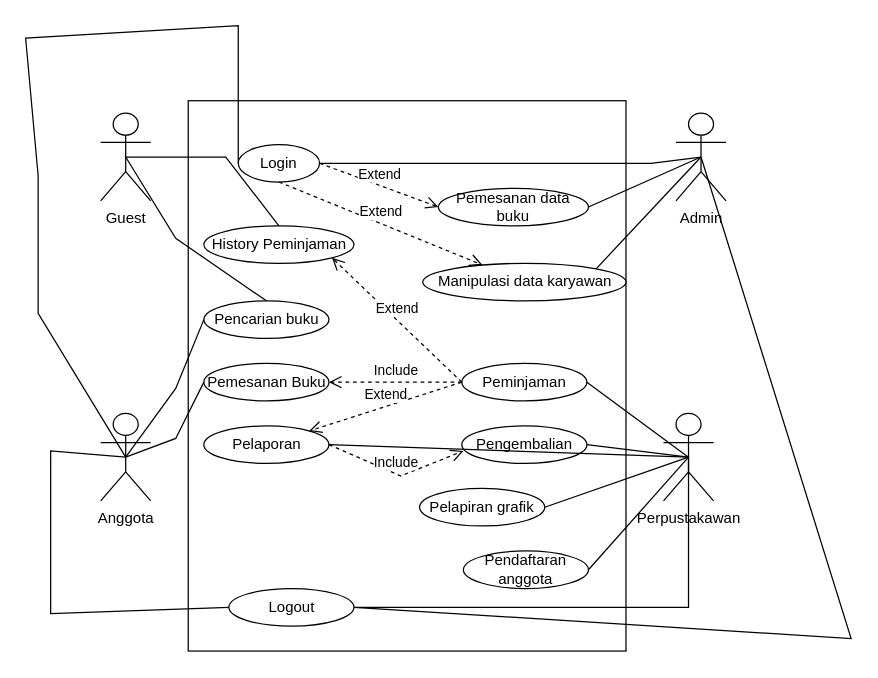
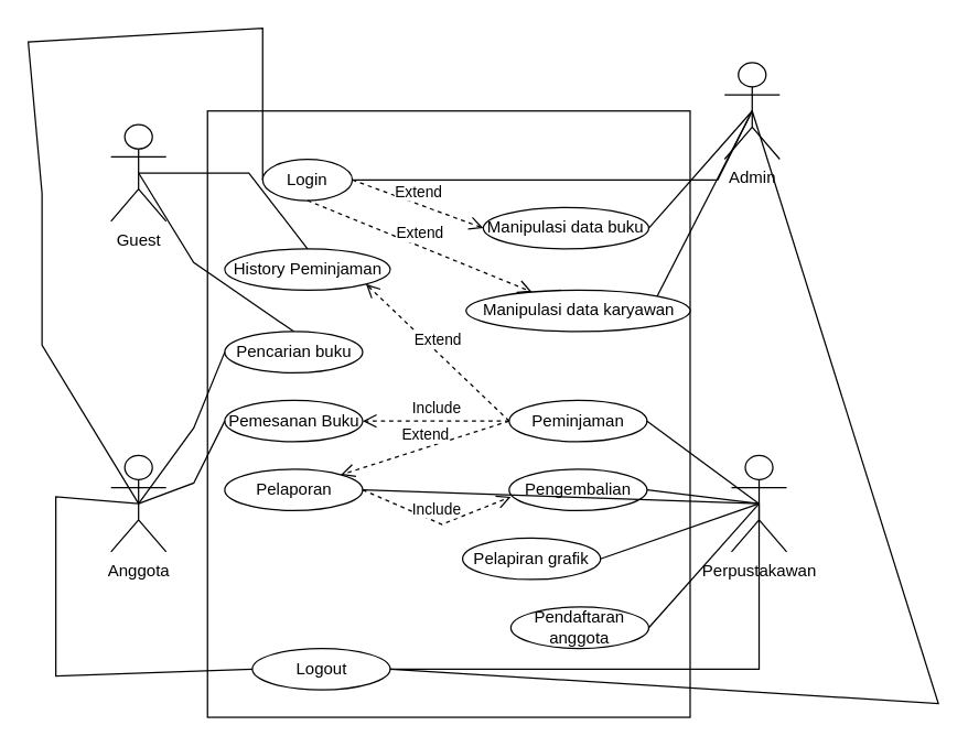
- <mxCell id="18" value="Admin" style="shape=umlActor;verticalLabelPosition=bottom;verticalAlign=top;html=1;" vertex="1" parent="1"><mxGeometry x="540" y="90" width="40" height="70" as="geometry" /></mxCell>
+ <mxCell id="18" value="Admin" style="shape=umlActor;verticalLabelPosition=bottom;verticalAlign=top;html=1;" vertex="1" parent="1"><mxGeometry x="525" y="45" width="40" height="70" as="geometry" /></mxCell>
- <mxCell id="5" value="Pemesanan data buku" style="ellipse;whiteSpace=wrap;html=1;" vertex="1" parent="1"><mxGeometry x="350" y="150" width="120" height="30" as="geometry" /></mxCell>
+ <mxCell id="5" value="Manipulasi data buku" style="ellipse;whiteSpace=wrap;html=1;" vertex="1" parent="1"><mxGeometry x="350" y="150" width="120" height="30" as="geometry" /></mxCell>
